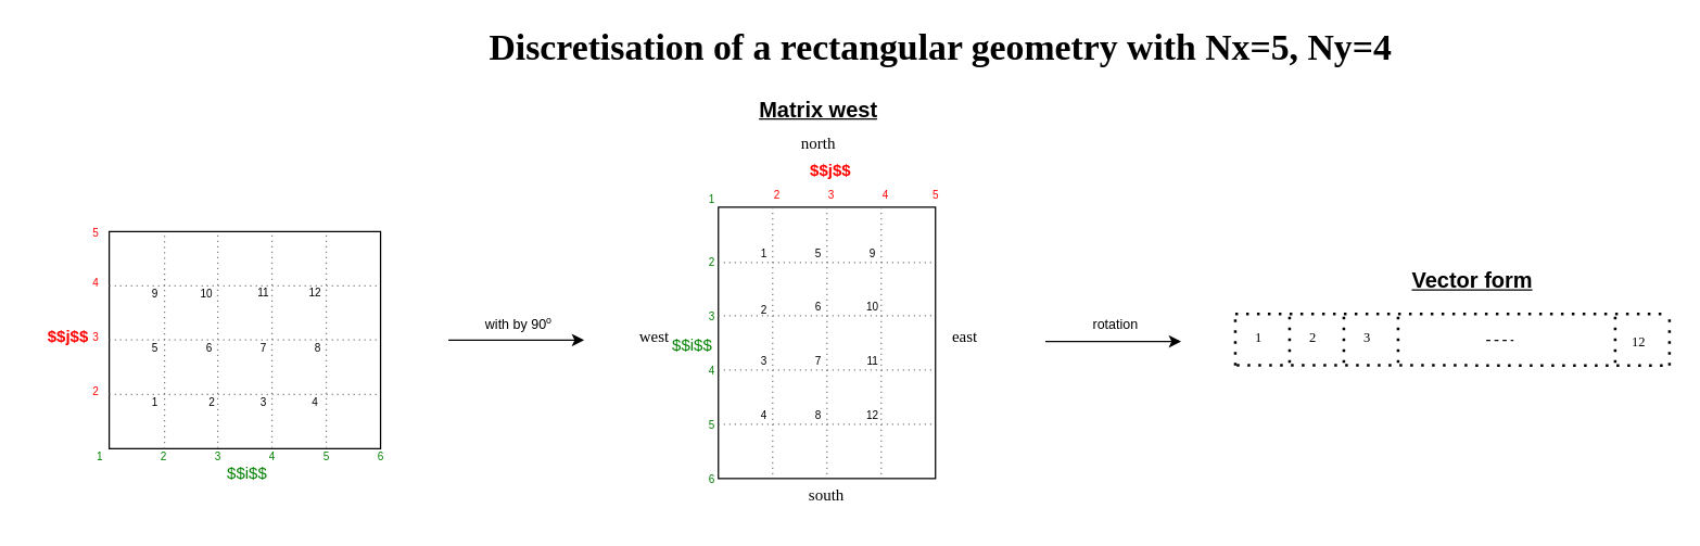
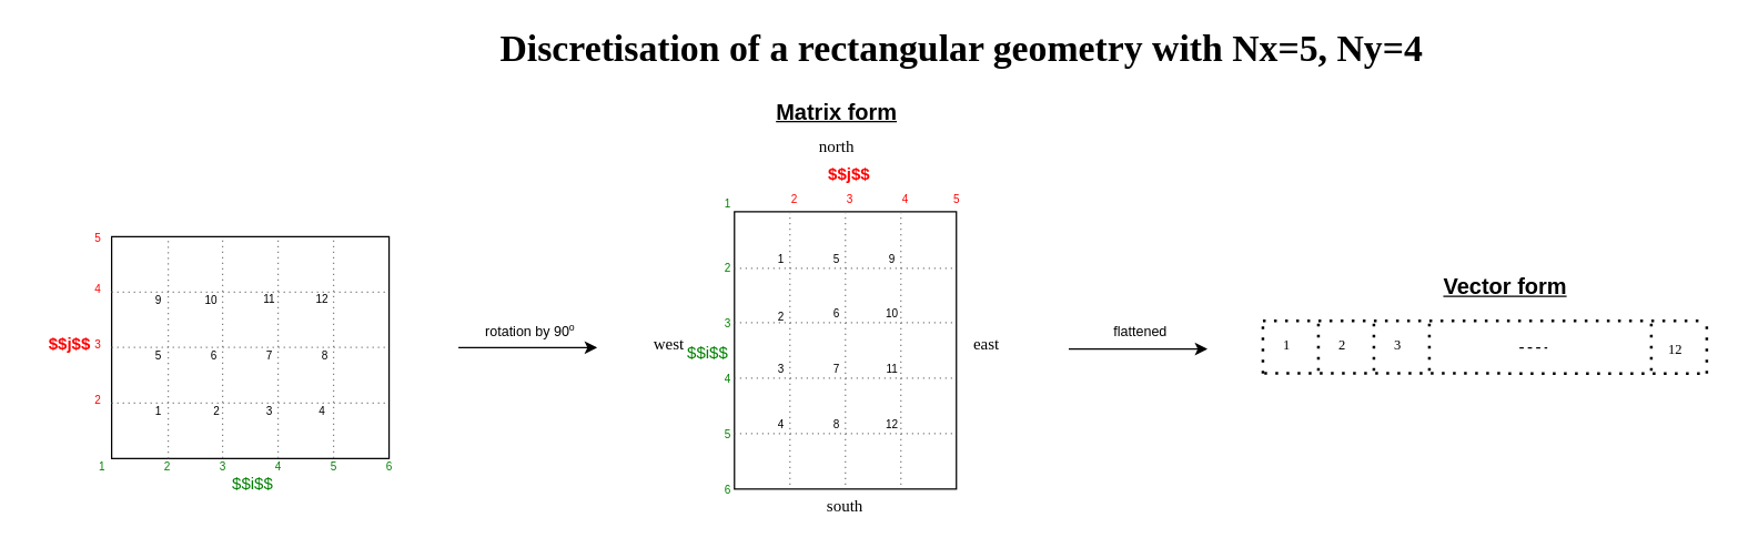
- <mxCell id="89" value="Matrix west" style="text;html=1;strokeColor=none;fillColor=none;align=center;verticalAlign=middle;whiteSpace=wrap;rounded=0;fontStyle=5;fontSize=16;" parent="1" vertex="1"><mxGeometry x="558" y="65" width="90" height="30" as="geometry" /></mxCell>
+ <mxCell id="89" value="Matrix form" style="text;html=1;strokeColor=none;fillColor=none;align=center;verticalAlign=middle;whiteSpace=wrap;rounded=0;fontStyle=5;fontSize=16;" parent="1" vertex="1"><mxGeometry x="558" y="65" width="90" height="30" as="geometry" /></mxCell>
- <mxCell id="3" value="with by 90&lt;sup style=&quot;&quot;&gt;&lt;font style=&quot;font-size: 7px;&quot;&gt;o&lt;/font&gt;&lt;/sup&gt;" style="text;html=1;strokeColor=none;fillColor=none;align=center;verticalAlign=middle;whiteSpace=wrap;rounded=0;fontSize=10;" parent="1" vertex="1"><mxGeometry x="338" y="222" width="88" height="30" as="geometry" /></mxCell>
+ <mxCell id="3" value="rotation by 90&lt;sup style=&quot;&quot;&gt;&lt;font style=&quot;font-size: 7px;&quot;&gt;o&lt;/font&gt;&lt;/sup&gt;" style="text;html=1;strokeColor=none;fillColor=none;align=center;verticalAlign=middle;whiteSpace=wrap;rounded=0;fontSize=10;" parent="1" vertex="1"><mxGeometry x="338" y="222" width="88" height="30" as="geometry" /></mxCell>
- <mxCell id="75" value="rotation" style="text;html=1;strokeColor=none;fillColor=none;align=center;verticalAlign=middle;whiteSpace=wrap;rounded=0;fontSize=10;" parent="1" vertex="1"><mxGeometry x="778" y="223" width="88" height="30" as="geometry" /></mxCell>
+ <mxCell id="75" value="flattened" style="text;html=1;strokeColor=none;fillColor=none;align=center;verticalAlign=middle;whiteSpace=wrap;rounded=0;fontSize=10;" parent="1" vertex="1"><mxGeometry x="778" y="223" width="88" height="30" as="geometry" /></mxCell>
